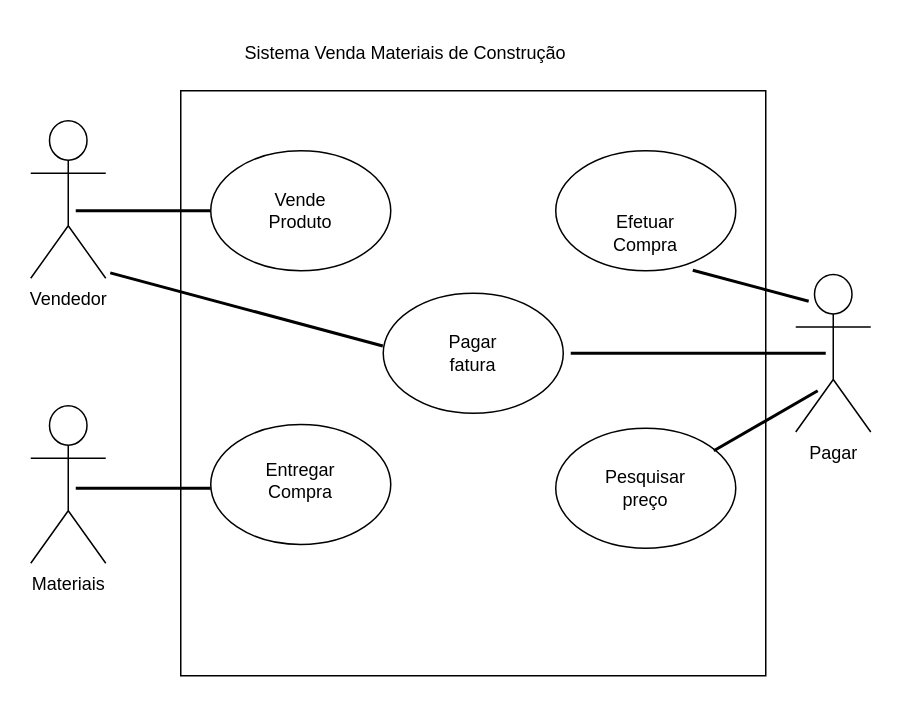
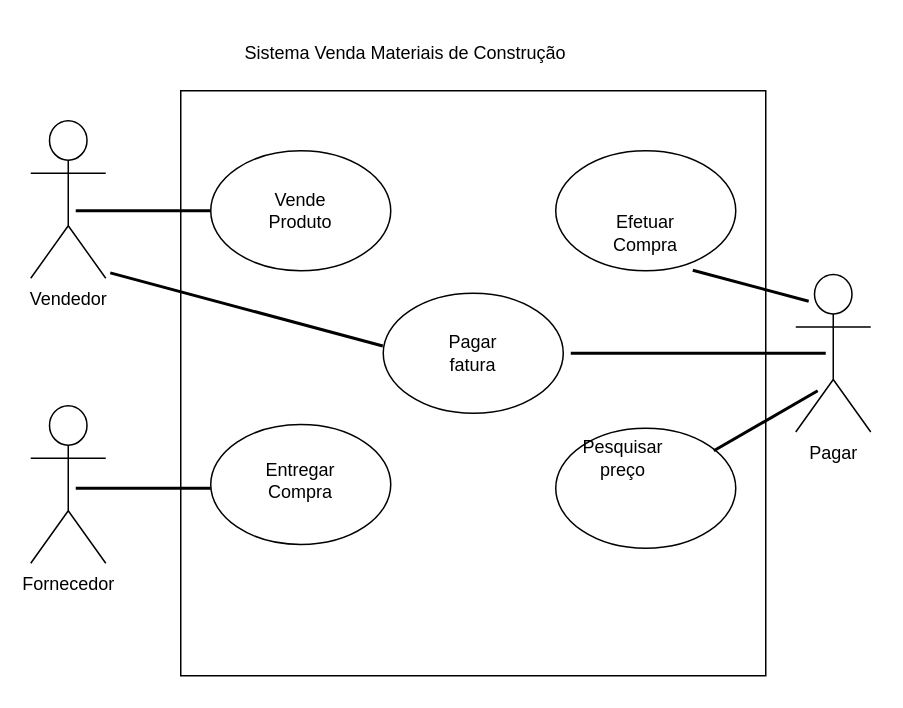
- <mxCell id="18" value="Pesquisar preço" style="text;html=1;strokeColor=none;fillColor=none;align=center;verticalAlign=middle;whiteSpace=wrap;rounded=0;" vertex="1" parent="1"><mxGeometry x="400" y="310" width="60" height="30" as="geometry" /></mxCell>
+ <mxCell id="18" value="Pesquisar preço" style="text;html=1;strokeColor=none;fillColor=none;align=center;verticalAlign=middle;whiteSpace=wrap;rounded=0;" vertex="1" parent="1"><mxGeometry x="385" y="290" width="60" height="30" as="geometry" /></mxCell>
- <mxCell id="5" value="Materiais" style="shape=umlActor;verticalLabelPosition=bottom;verticalAlign=top;html=1;outlineConnect=0;" vertex="1" parent="1"><mxGeometry x="20" y="270" width="50" height="105" as="geometry" /></mxCell>
+ <mxCell id="5" value="Fornecedor" style="shape=umlActor;verticalLabelPosition=bottom;verticalAlign=top;html=1;outlineConnect=0;" vertex="1" parent="1"><mxGeometry x="20" y="270" width="50" height="105" as="geometry" /></mxCell>
